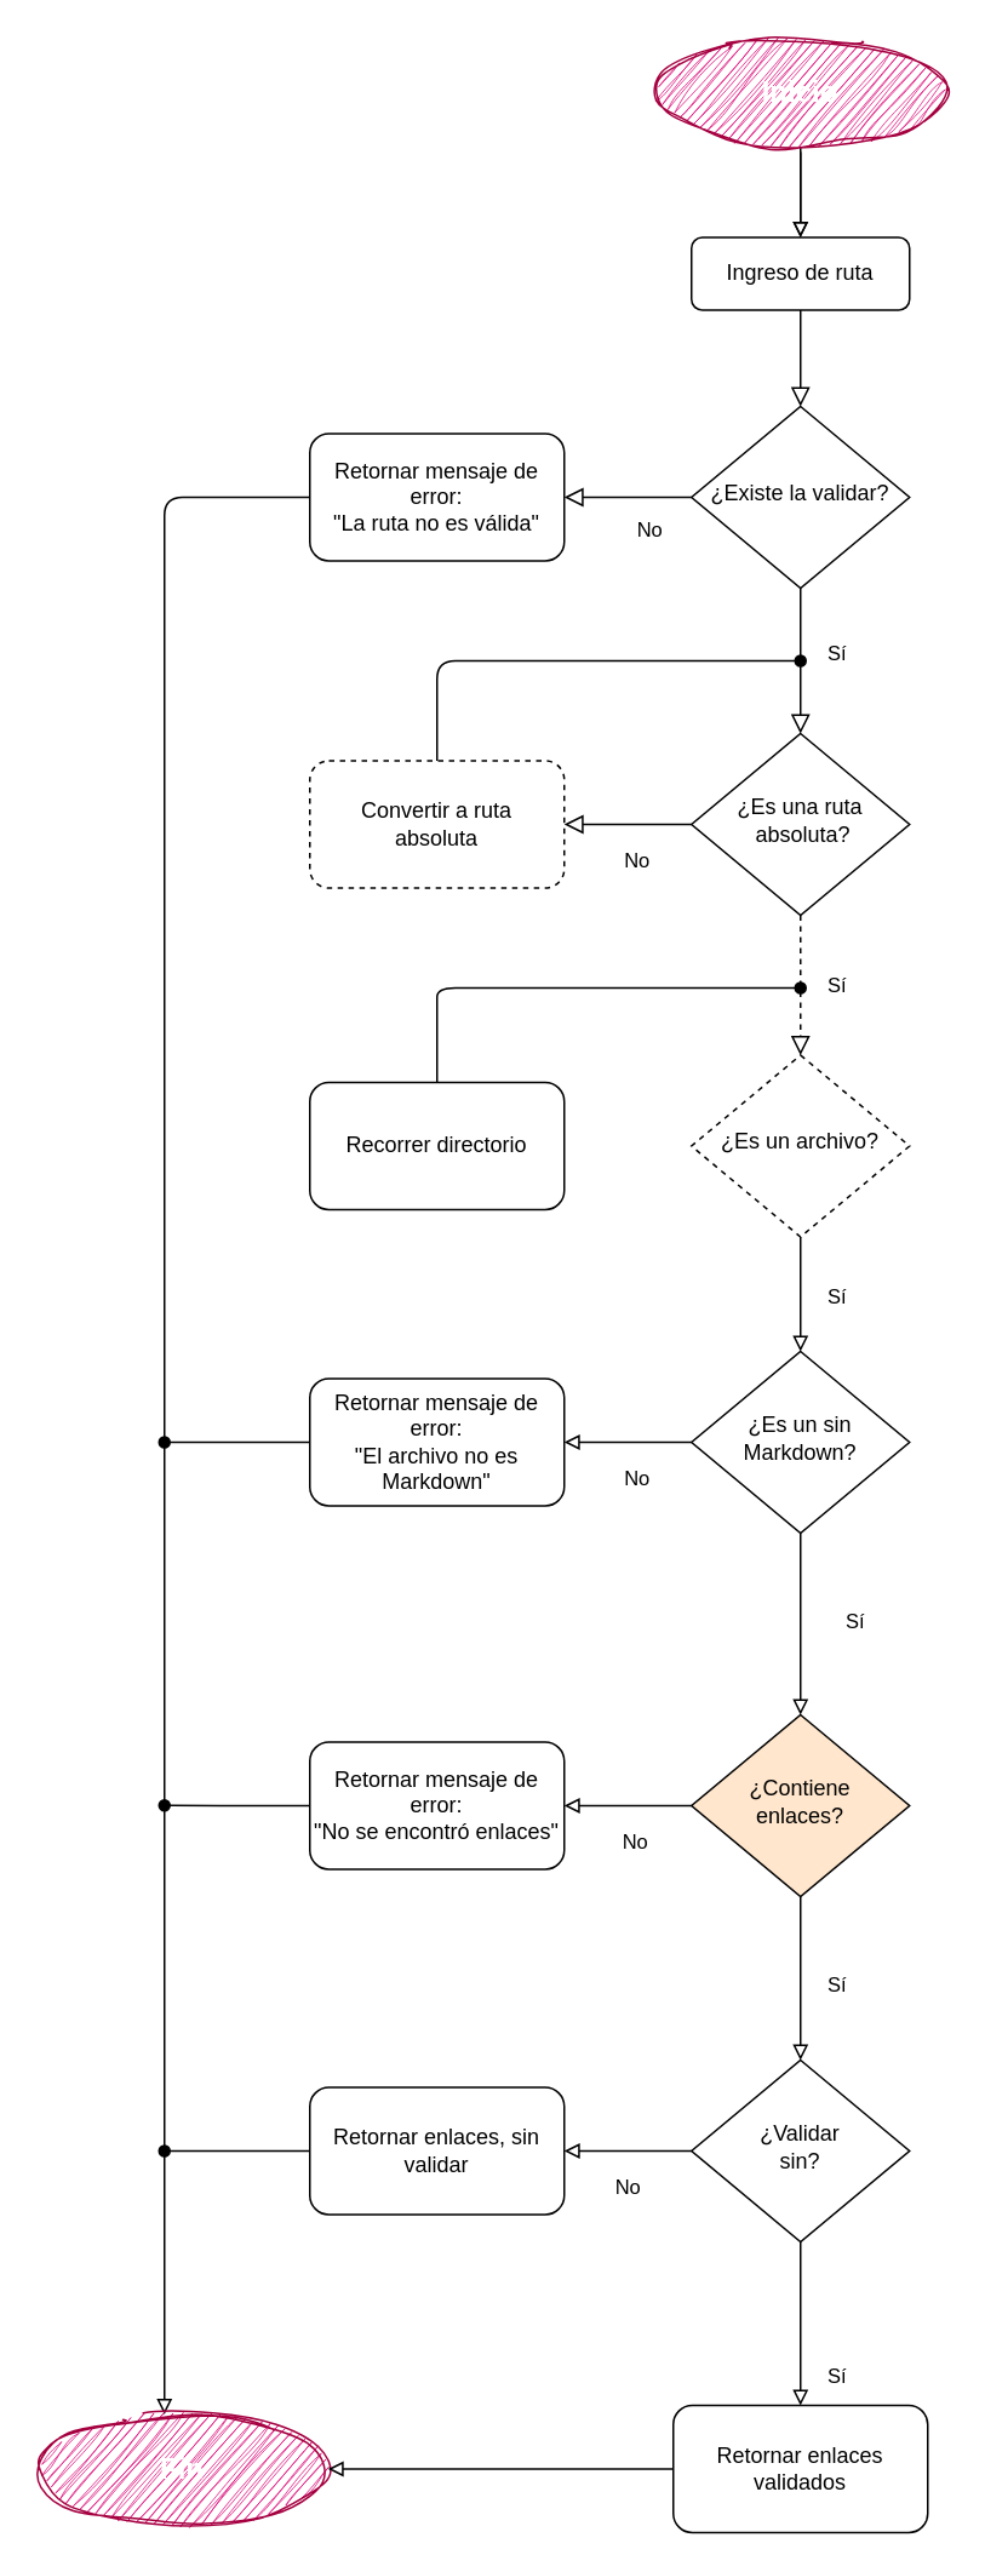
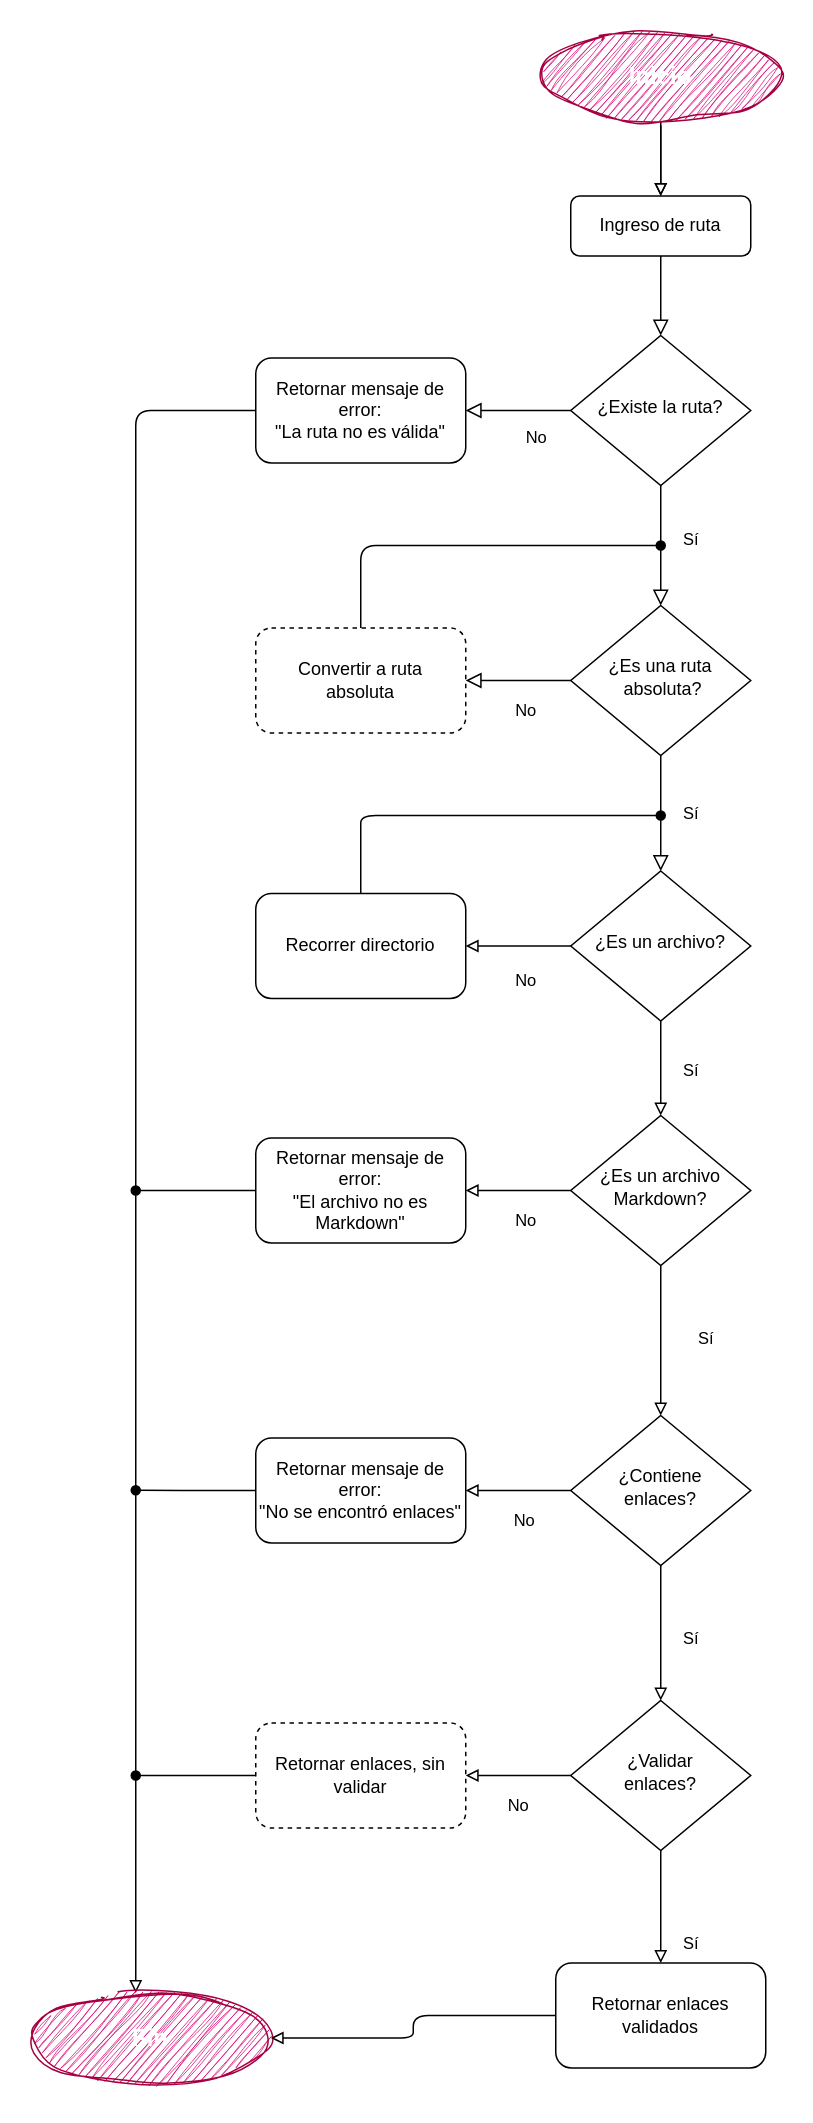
- <mxCell id="6" value="¿Existe la validar?" style="rhombus;whiteSpace=wrap;html=1;shadow=0;fontFamily=Helvetica;fontSize=12;align=center;strokeWidth=1;spacing=6;spacingTop=-4;" parent="1" vertex="1"><mxGeometry x="380" y="223" width="120" height="100" as="geometry" /></mxCell>
+ <mxCell id="6" value="¿Existe la ruta?" style="rhombus;whiteSpace=wrap;html=1;shadow=0;fontFamily=Helvetica;fontSize=12;align=center;strokeWidth=1;spacing=6;spacingTop=-4;" parent="1" vertex="1"><mxGeometry x="380" y="223" width="120" height="100" as="geometry" /></mxCell>
- <mxCell id="9" value="Sí" style="rounded=0;html=1;jettySize=auto;orthogonalLoop=1;fontSize=11;endArrow=block;endFill=0;endSize=8;strokeWidth=1;shadow=0;labelBackgroundColor=none;edgeStyle=orthogonalEdgeStyle;entryX=0.5;entryY=0;entryDx=0;entryDy=0;dashed=1;" parent="1" source="11" target="20" edge="1"><mxGeometry y="20" relative="1" as="geometry"><mxPoint as="offset" /><mxPoint x="440" y="580" as="targetPoint" /></mxGeometry></mxCell>
+ <mxCell id="9" value="Sí" style="rounded=0;html=1;jettySize=auto;orthogonalLoop=1;fontSize=11;endArrow=block;endFill=0;endSize=8;strokeWidth=1;shadow=0;labelBackgroundColor=none;edgeStyle=orthogonalEdgeStyle;entryX=0.5;entryY=0;entryDx=0;entryDy=0;" parent="1" source="11" target="20" edge="1"><mxGeometry y="20" relative="1" as="geometry"><mxPoint as="offset" /><mxPoint x="440" y="580" as="targetPoint" /></mxGeometry></mxCell>
+ <mxCell id="18" value="No" style="edgeStyle=orthogonalEdgeStyle;html=1;fontSize=11;endArrow=block;endFill=0;entryX=1;entryY=0.5;entryDx=0;entryDy=0;" parent="1" source="20" target="22" edge="1"><mxGeometry x="-0.143" y="23" relative="1" as="geometry"><mxPoint x="320" y="630" as="targetPoint" /><mxPoint as="offset" /></mxGeometry></mxCell>
- <mxCell id="20" value="¿Es un archivo?" style="rhombus;whiteSpace=wrap;html=1;shadow=0;fontFamily=Helvetica;fontSize=12;align=center;strokeWidth=1;spacing=6;spacingTop=-4;dashed=1;" parent="1" vertex="1"><mxGeometry x="380" y="580" width="120" height="100" as="geometry" /></mxCell>
+ <mxCell id="20" value="¿Es un archivo?" style="rhombus;whiteSpace=wrap;html=1;shadow=0;fontFamily=Helvetica;fontSize=12;align=center;strokeWidth=1;spacing=6;spacingTop=-4;" parent="1" vertex="1"><mxGeometry x="380" y="580" width="120" height="100" as="geometry" /></mxCell>
- <mxCell id="25" value="¿Es un sin Markdown?" style="rhombus;whiteSpace=wrap;html=1;shadow=0;fontFamily=Helvetica;fontSize=12;align=center;strokeWidth=1;spacing=6;spacingTop=-4;" parent="1" vertex="1"><mxGeometry x="380" y="743" width="120" height="100" as="geometry" /></mxCell>
+ <mxCell id="25" value="¿Es un archivo Markdown?" style="rhombus;whiteSpace=wrap;html=1;shadow=0;fontFamily=Helvetica;fontSize=12;align=center;strokeWidth=1;spacing=6;spacingTop=-4;" parent="1" vertex="1"><mxGeometry x="380" y="743" width="120" height="100" as="geometry" /></mxCell>
- <mxCell id="30" value="¿Contiene&lt;br&gt;enlaces?" style="rhombus;whiteSpace=wrap;html=1;shadow=0;fontFamily=Helvetica;fontSize=12;align=center;strokeWidth=1;spacing=6;spacingTop=-4;fillColor=#ffe6cc;" parent="1" vertex="1"><mxGeometry x="380" y="943" width="120" height="100" as="geometry" /></mxCell>
+ <mxCell id="30" value="¿Contiene&lt;br&gt;enlaces?" style="rhombus;whiteSpace=wrap;html=1;shadow=0;fontFamily=Helvetica;fontSize=12;align=center;strokeWidth=1;spacing=6;spacingTop=-4;" parent="1" vertex="1"><mxGeometry x="380" y="943" width="120" height="100" as="geometry" /></mxCell>
- <mxCell id="35" value="¿Validar &lt;br&gt;sin?" style="rhombus;whiteSpace=wrap;html=1;shadow=0;fontFamily=Helvetica;fontSize=12;align=center;strokeWidth=1;spacing=6;spacingTop=-4;" parent="1" vertex="1"><mxGeometry x="380" y="1133" width="120" height="100" as="geometry" /></mxCell>
+ <mxCell id="35" value="¿Validar &lt;br&gt;enlaces?" style="rhombus;whiteSpace=wrap;html=1;shadow=0;fontFamily=Helvetica;fontSize=12;align=center;strokeWidth=1;spacing=6;spacingTop=-4;" parent="1" vertex="1"><mxGeometry x="380" y="1133" width="120" height="100" as="geometry" /></mxCell>
- <mxCell id="37" value="Retornar enlaces, sin validar" style="rounded=1;whiteSpace=wrap;html=1;fontSize=12;glass=0;strokeWidth=1;shadow=0;" parent="1" vertex="1"><mxGeometry x="170" y="1148" width="140" height="70" as="geometry" /></mxCell>
+ <mxCell id="37" value="Retornar enlaces, sin validar" style="rounded=1;whiteSpace=wrap;html=1;fontSize=12;glass=0;strokeWidth=1;shadow=0;dashed=1;" parent="1" vertex="1"><mxGeometry x="170" y="1148" width="140" height="70" as="geometry" /></mxCell>
- <mxCell id="39" value="Retornar enlaces &lt;br&gt;validados" style="rounded=1;whiteSpace=wrap;html=1;fontSize=12;glass=0;strokeWidth=1;shadow=0;" parent="1" vertex="1"><mxGeometry x="370" y="1323" width="140" height="70" as="geometry" /></mxCell>
+ <mxCell id="39" value="Retornar enlaces &lt;br&gt;validados" style="rounded=1;whiteSpace=wrap;html=1;fontSize=12;glass=0;strokeWidth=1;shadow=0;" parent="1" vertex="1"><mxGeometry x="370" y="1308" width="140" height="70" as="geometry" /></mxCell>
